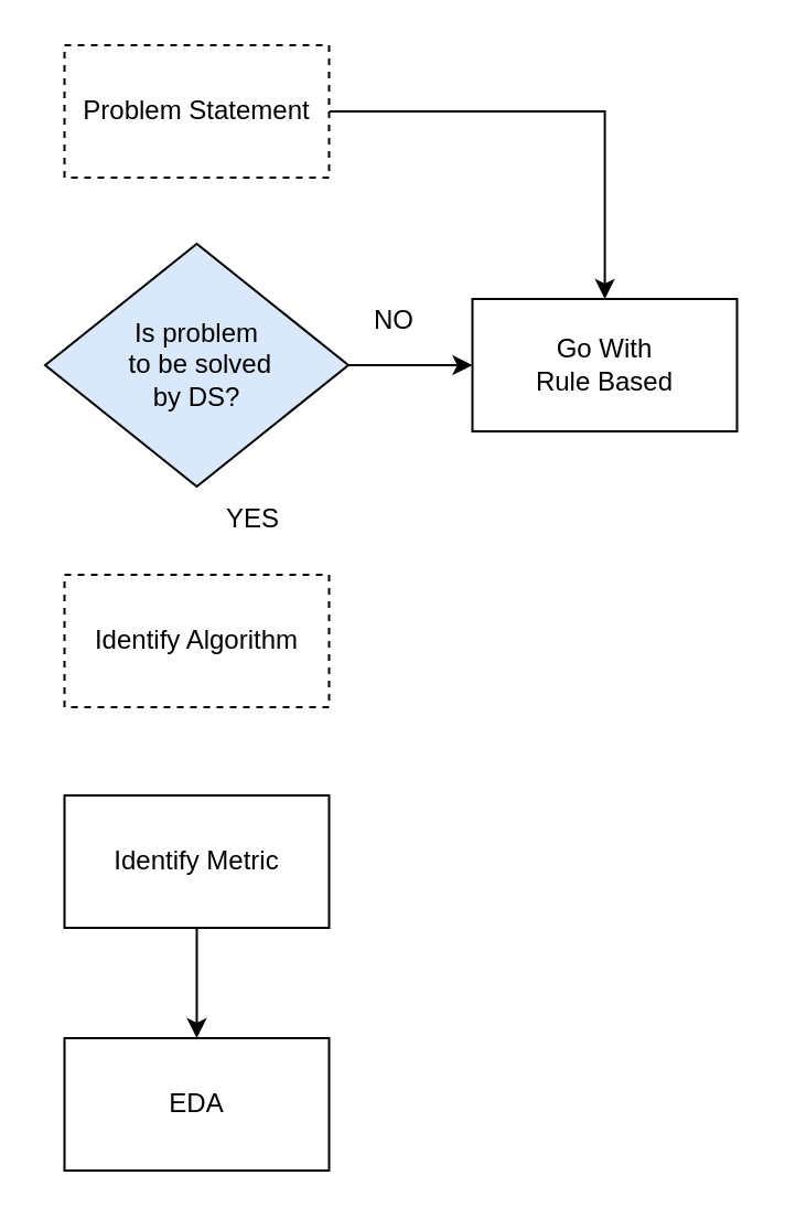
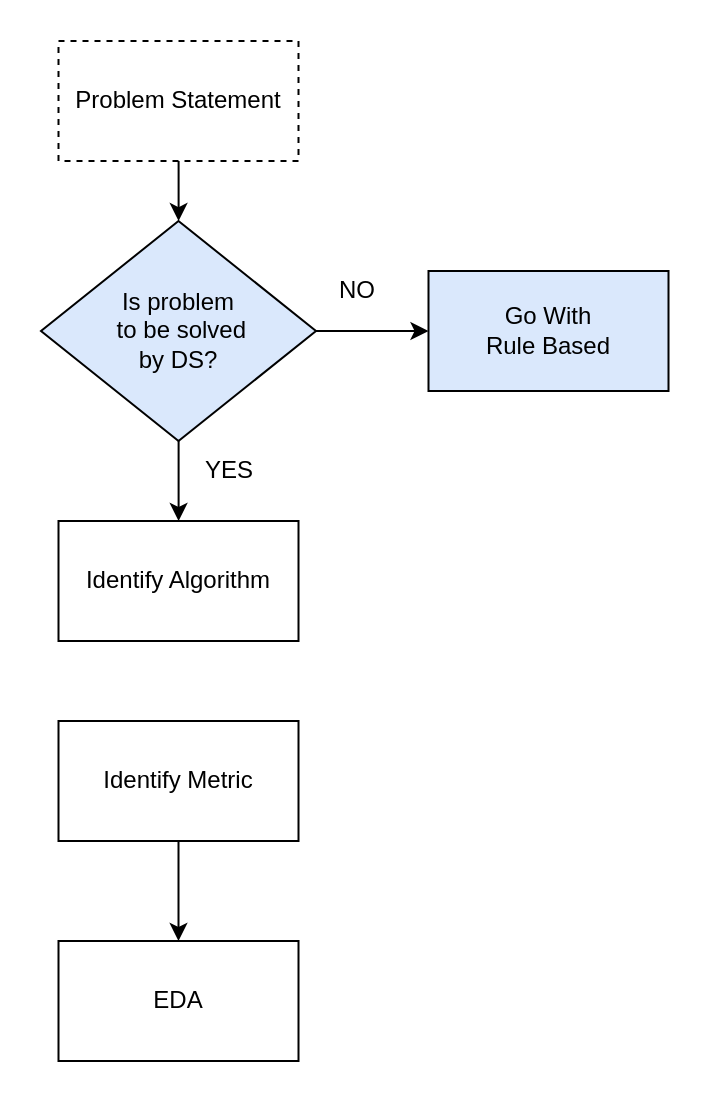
- <mxCell id="2" value="" style="edgeStyle=orthogonalEdgeStyle;rounded=0;orthogonalLoop=1;jettySize=auto;html=1;" edge="1" parent="1" source="3" target="8"><mxGeometry relative="1" as="geometry" /></mxCell>
+ <mxCell id="2" value="" style="edgeStyle=orthogonalEdgeStyle;rounded=0;orthogonalLoop=1;jettySize=auto;html=1;" edge="1" parent="1" source="3" target="6"><mxGeometry relative="1" as="geometry" /></mxCell>
- <mxCell id="8" value="Go With &lt;br&gt;Rule Based" style="whiteSpace=wrap;html=1;rounded=0;" vertex="1" parent="1"><mxGeometry x="213.75" y="135" width="120" height="60" as="geometry" /></mxCell>
+ <mxCell id="8" value="Go With &lt;br&gt;Rule Based" style="whiteSpace=wrap;html=1;rounded=0;fillColor=#dae8fc;" vertex="1" parent="1"><mxGeometry x="213.75" y="135" width="120" height="60" as="geometry" /></mxCell>
+ <mxCell id="4" value="" style="edgeStyle=orthogonalEdgeStyle;rounded=0;orthogonalLoop=1;jettySize=auto;html=1;" edge="1" parent="1" source="6" target="7"><mxGeometry relative="1" as="geometry" /></mxCell>
- <mxCell id="7" value="Identify Algorithm" style="whiteSpace=wrap;html=1;rounded=0;dashed=1;" vertex="1" parent="1"><mxGeometry x="28.75" y="260" width="120" height="60" as="geometry" /></mxCell>
+ <mxCell id="7" value="Identify Algorithm" style="whiteSpace=wrap;html=1;rounded=0;" vertex="1" parent="1"><mxGeometry x="28.75" y="260" width="120" height="60" as="geometry" /></mxCell>
